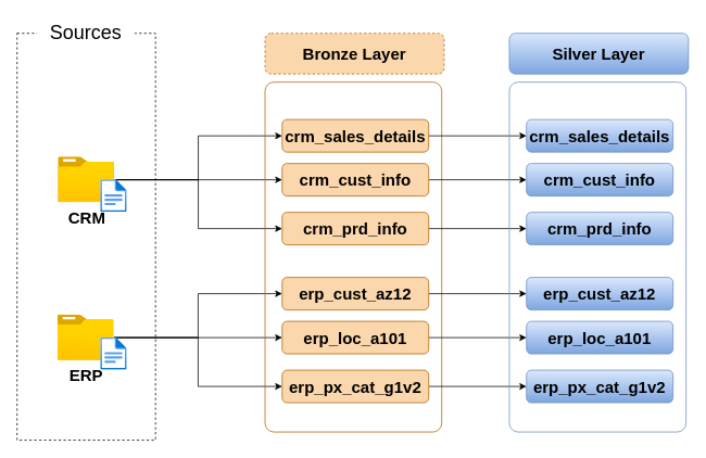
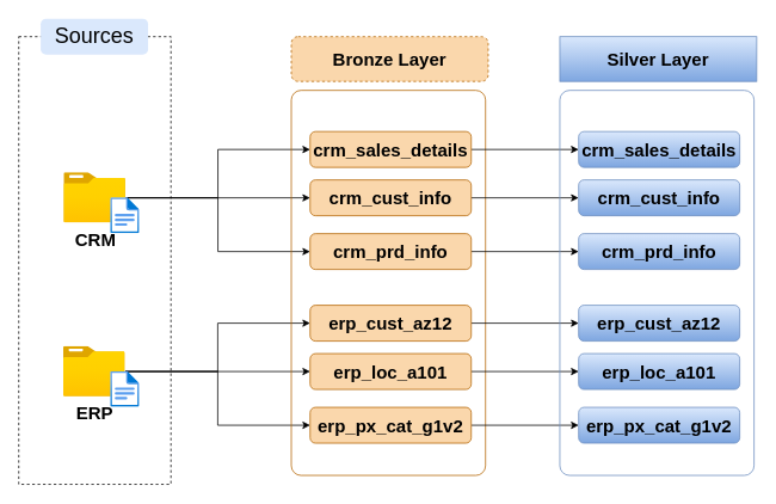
- <mxCell id="3" value="&lt;font style=&quot;font-size: 24px;&quot;&gt;Sources&lt;/font&gt;" style="rounded=1;whiteSpace=wrap;html=1;strokeColor=none;" vertex="1" parent="1"><mxGeometry x="45" y="20" width="120" height="40" as="geometry" /></mxCell>
+ <mxCell id="3" value="&lt;font style=&quot;font-size: 24px;&quot;&gt;Sources&lt;/font&gt;" style="rounded=1;whiteSpace=wrap;html=1;strokeColor=none;fillColor=#dae8fc;" vertex="1" parent="1"><mxGeometry x="45" y="20" width="120" height="40" as="geometry" /></mxCell>
- <mxCell id="29" value="Silver Layer" style="rounded=1;whiteSpace=wrap;html=1;fontSize=20;fontStyle=1;fillColor=#dae8fc;gradientColor=#7ea6e0;strokeColor=#6c8ebf;fontColor=#000000;" vertex="1" parent="1"><mxGeometry x="625" y="40" width="220" height="50" as="geometry" /></mxCell>
+ <mxCell id="29" value="Silver Layer" style="whiteSpace=wrap;html=1;fontSize=20;fontStyle=1;fillColor=#dae8fc;gradientColor=#7ea6e0;strokeColor=#6c8ebf;fontColor=#000000;rounded=0;" vertex="1" parent="1"><mxGeometry x="625" y="40" width="220" height="50" as="geometry" /></mxCell>
